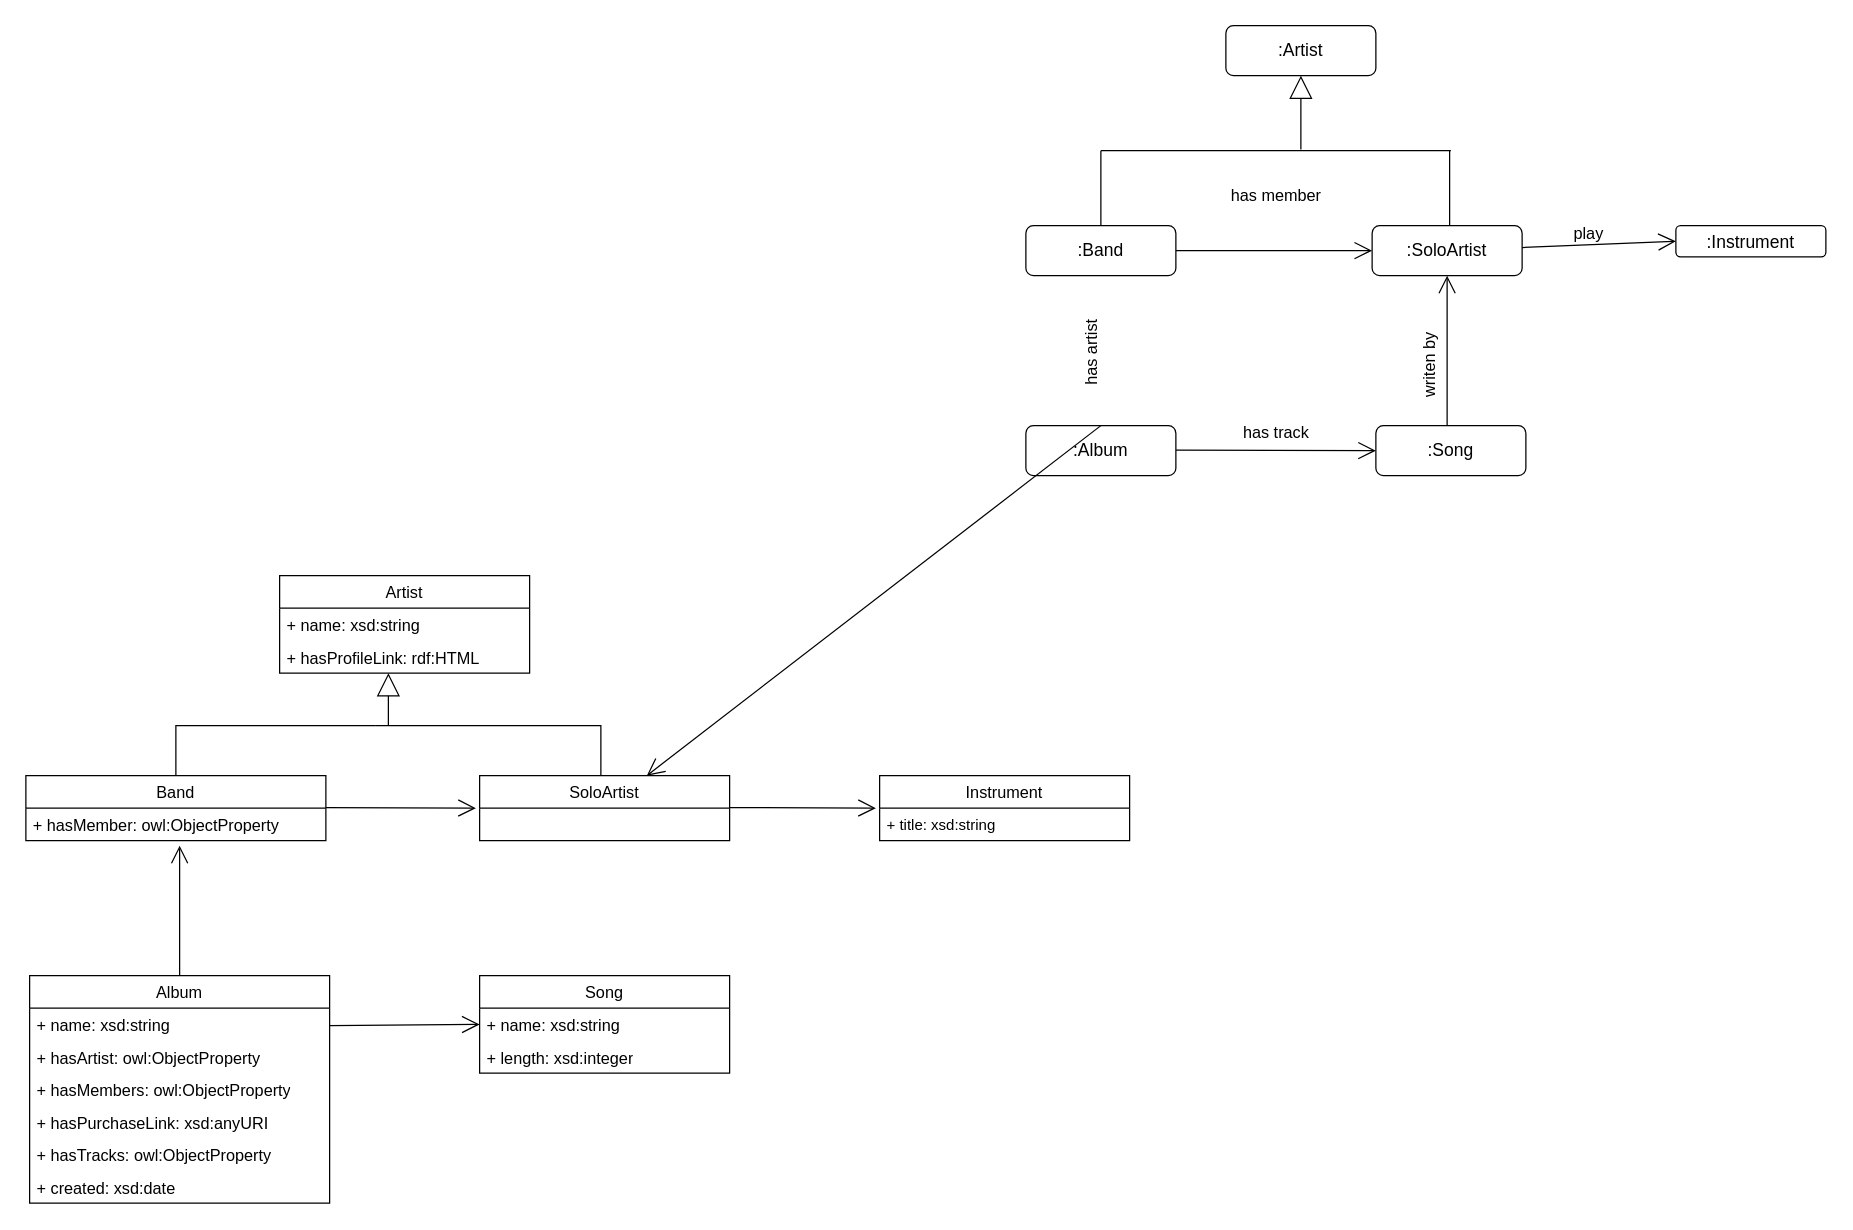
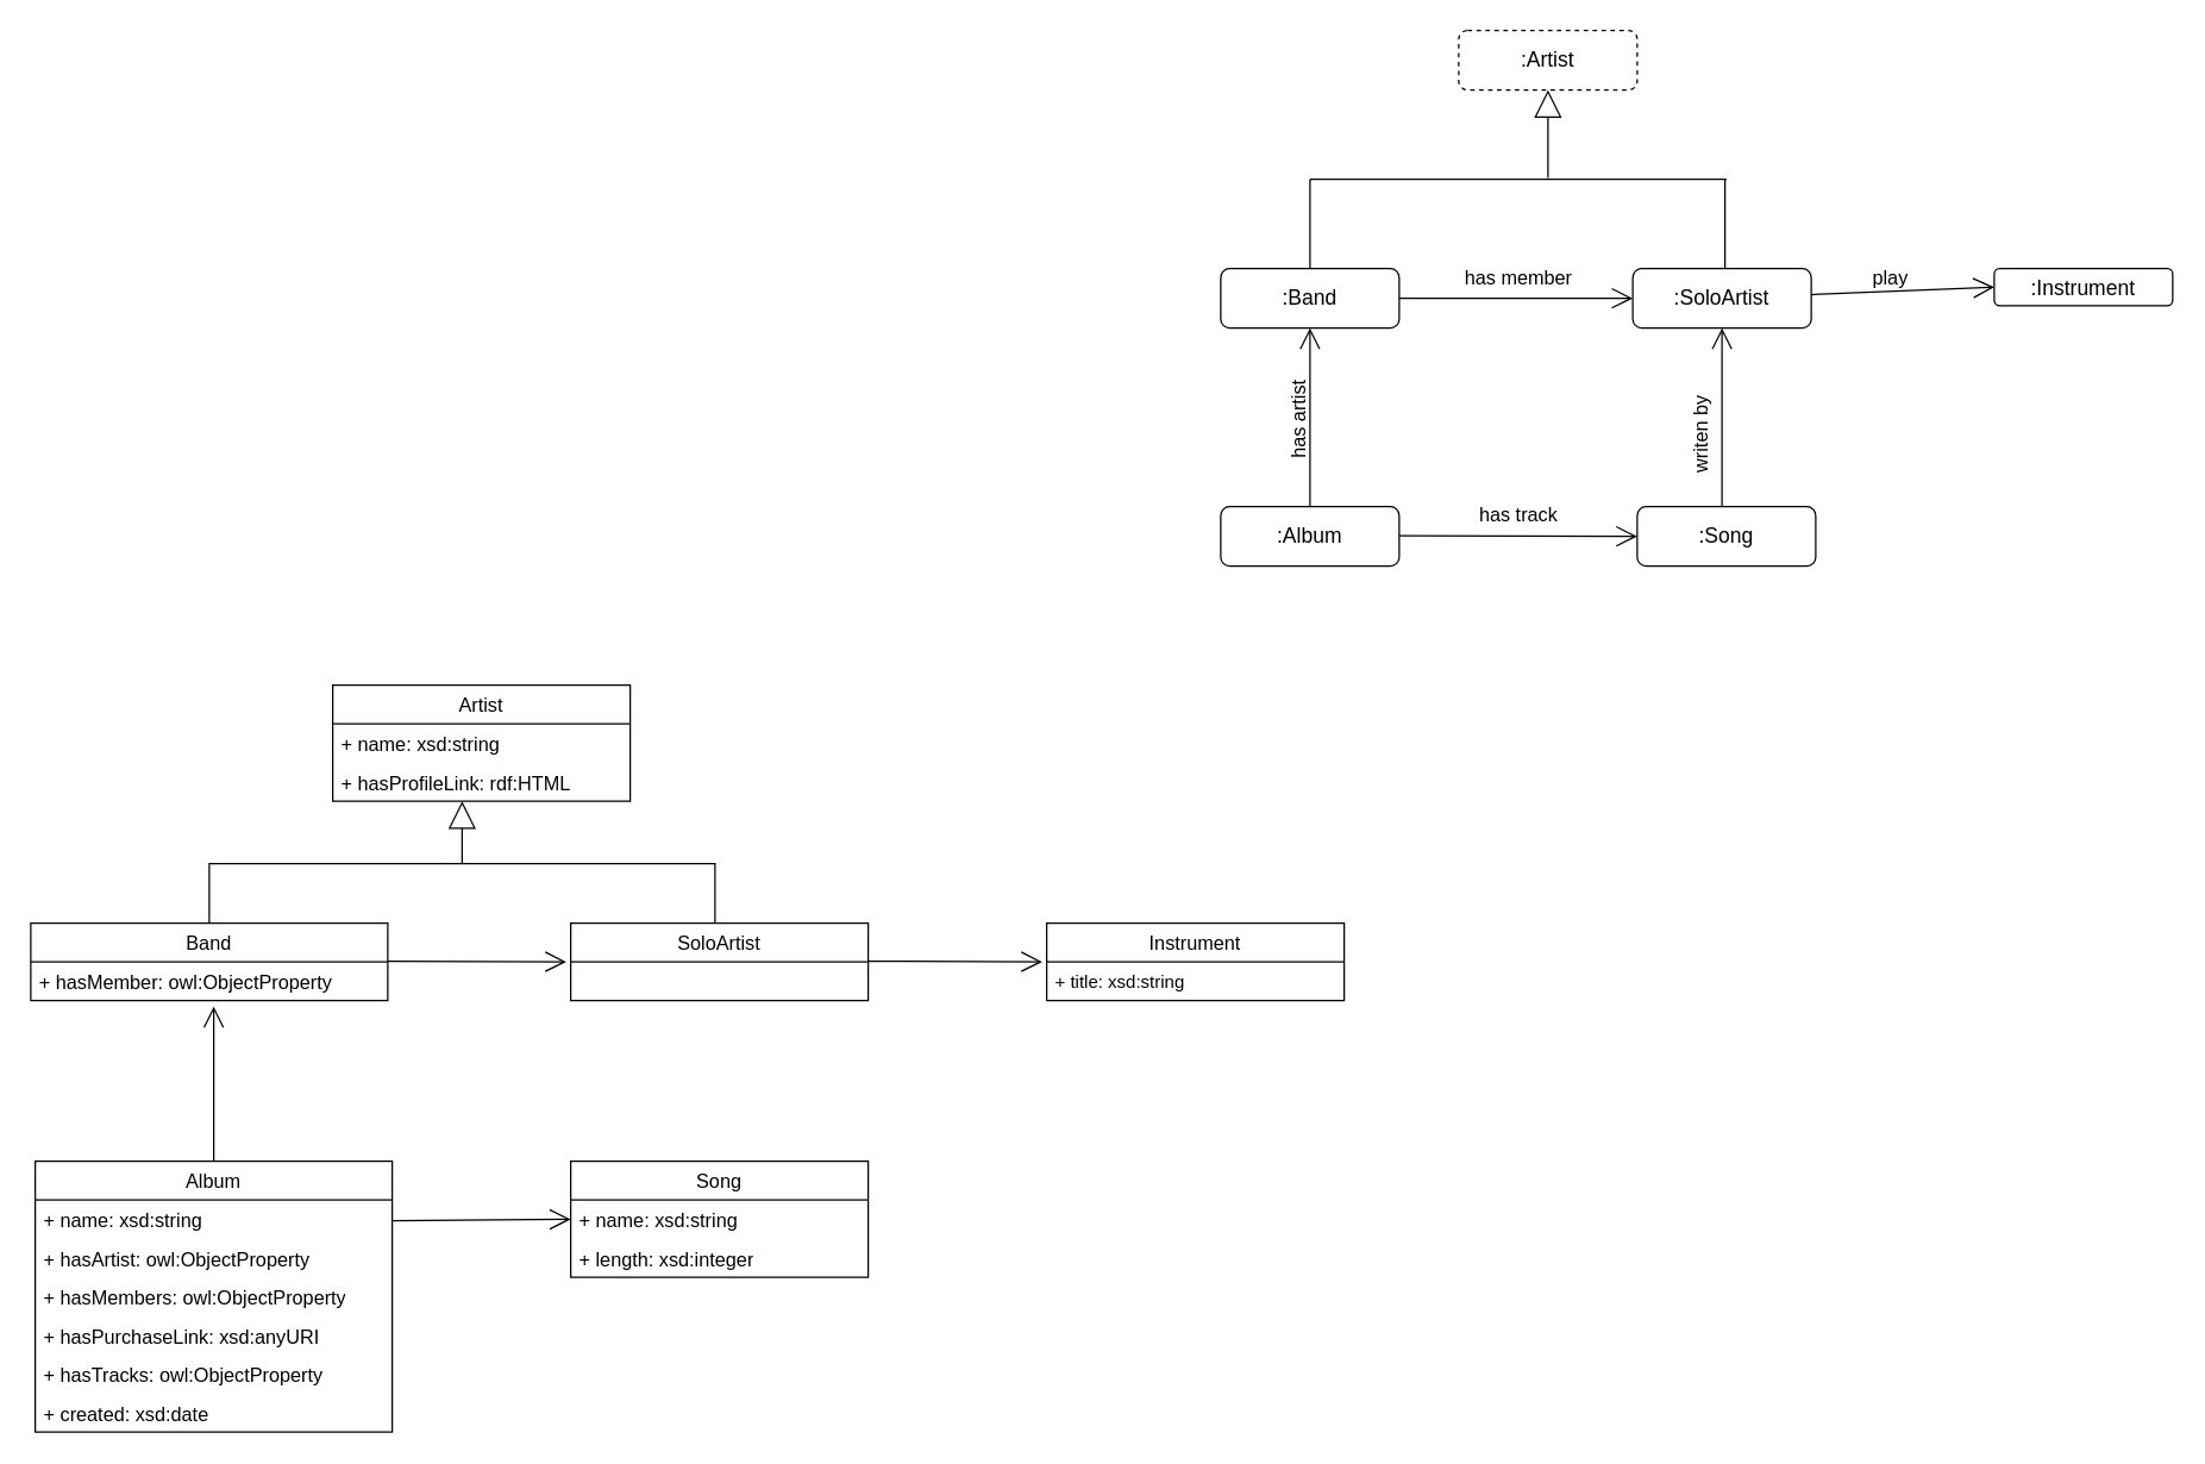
- <mxCell id="2" value="&lt;font style=&quot;font-size: 14px;&quot;&gt;:Artist&lt;/font&gt;" style="rounded=1;whiteSpace=wrap;html=1;" vertex="1" parent="1"><mxGeometry x="980" y="20" width="120" height="40" as="geometry" /></mxCell>
+ <mxCell id="2" value="&lt;font style=&quot;font-size: 14px;&quot;&gt;:Artist&lt;/font&gt;" style="rounded=1;whiteSpace=wrap;html=1;dashed=1;" vertex="1" parent="1"><mxGeometry x="980" y="20" width="120" height="40" as="geometry" /></mxCell>
- <mxCell id="22" value="&lt;span style=&quot;font-size: 13px; font-weight: 400;&quot;&gt;has member&lt;/span&gt;" style="text;align=center;fontStyle=1;verticalAlign=middle;spacingLeft=3;spacingRight=3;strokeColor=none;rotatable=0;points=[[0,0.5],[1,0.5]];portConstraint=eastwest;html=1;" vertex="1" parent="1"><mxGeometry x="980" y="143" width="80" height="26" as="geometry" /></mxCell>
+ <mxCell id="22" value="&lt;span style=&quot;font-size: 13px; font-weight: 400;&quot;&gt;has member&lt;/span&gt;" style="text;align=center;fontStyle=1;verticalAlign=middle;spacingLeft=3;spacingRight=3;strokeColor=none;rotatable=0;points=[[0,0.5],[1,0.5]];portConstraint=eastwest;html=1;" vertex="1" parent="1"><mxGeometry x="980" y="173" width="80" height="26" as="geometry" /></mxCell>
- <mxCell id="10" value="" style="endArrow=open;endFill=1;endSize=12;html=1;rounded=0;exitX=0.5;exitY=0;exitDx=0;exitDy=0;" edge="1" parent="1" source="4" target="28"><mxGeometry width="160" relative="1" as="geometry"><mxPoint x="870" y="339" as="sourcePoint" /><mxPoint x="1030" y="339" as="targetPoint" /></mxGeometry></mxCell>
+ <mxCell id="10" value="" style="endArrow=open;endFill=1;endSize=12;html=1;rounded=0;entryX=0.5;entryY=1;entryDx=0;entryDy=0;exitX=0.5;exitY=0;exitDx=0;exitDy=0;" edge="1" parent="1" source="4" target="3"><mxGeometry width="160" relative="1" as="geometry"><mxPoint x="870" y="339" as="sourcePoint" /><mxPoint x="1030" y="339" as="targetPoint" /></mxGeometry></mxCell>
